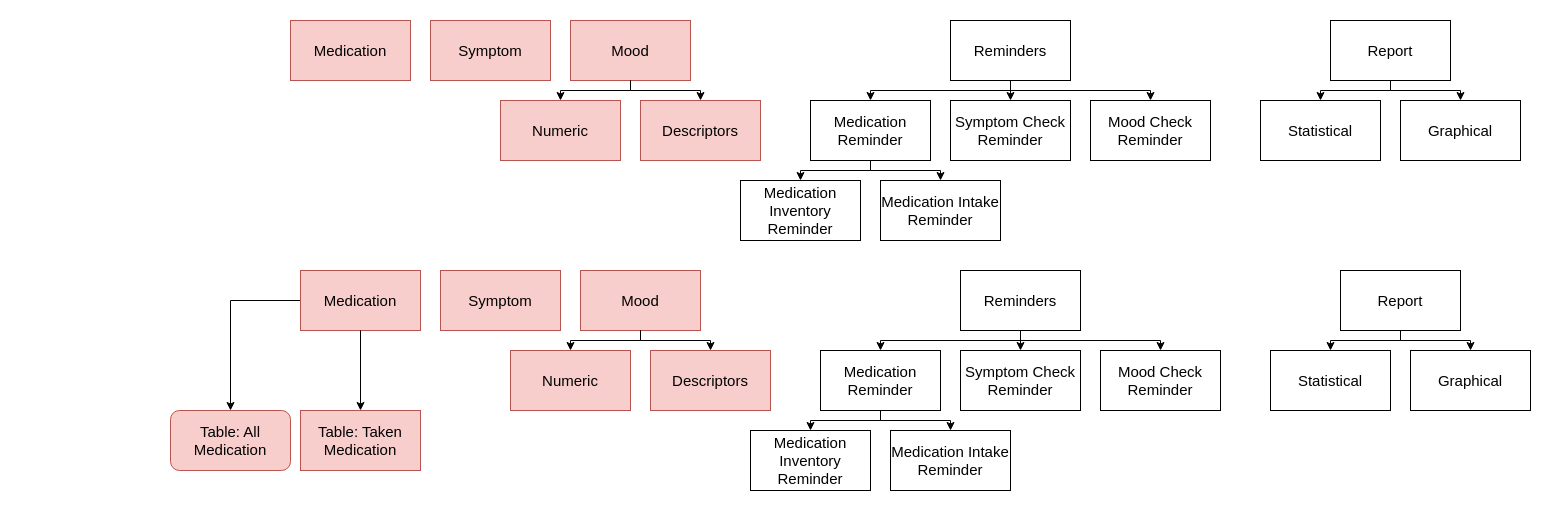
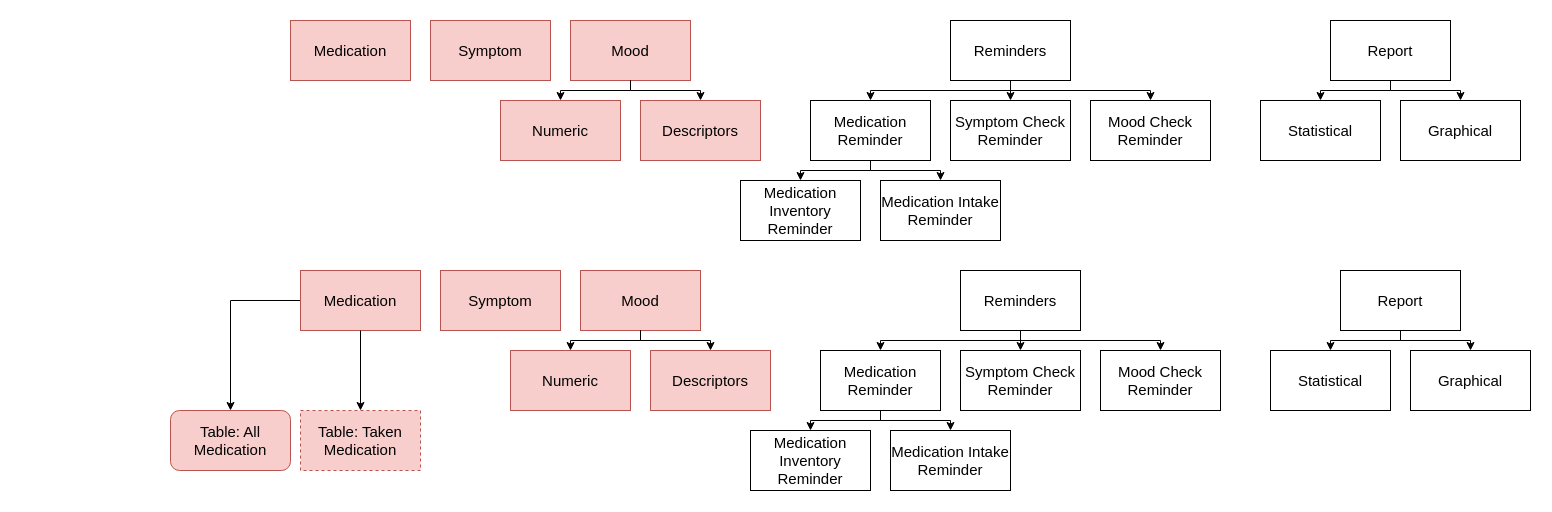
- <mxCell id="52" value="Table: Taken Medication" style="rounded=0;whiteSpace=wrap;html=1;fontSize=15;fillColor=#f8cecc;strokeColor=#b85450;" parent="1" vertex="1"><mxGeometry x="300" y="410" width="120" height="60" as="geometry" /></mxCell>
+ <mxCell id="52" value="Table: Taken Medication" style="rounded=0;whiteSpace=wrap;html=1;fontSize=15;fillColor=#f8cecc;strokeColor=#b85450;dashed=1;" parent="1" vertex="1"><mxGeometry x="300" y="410" width="120" height="60" as="geometry" /></mxCell>
